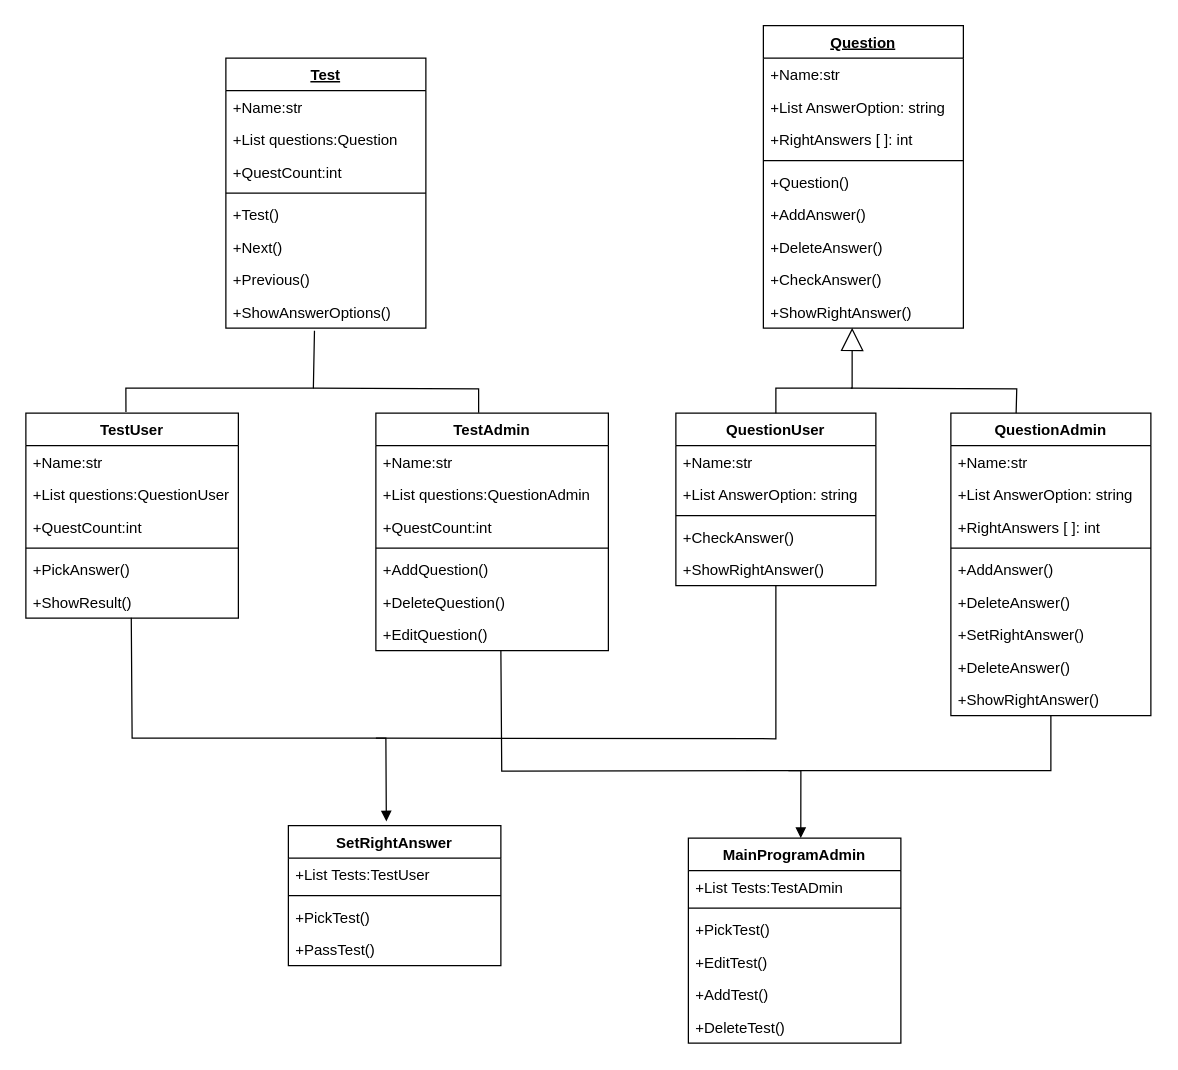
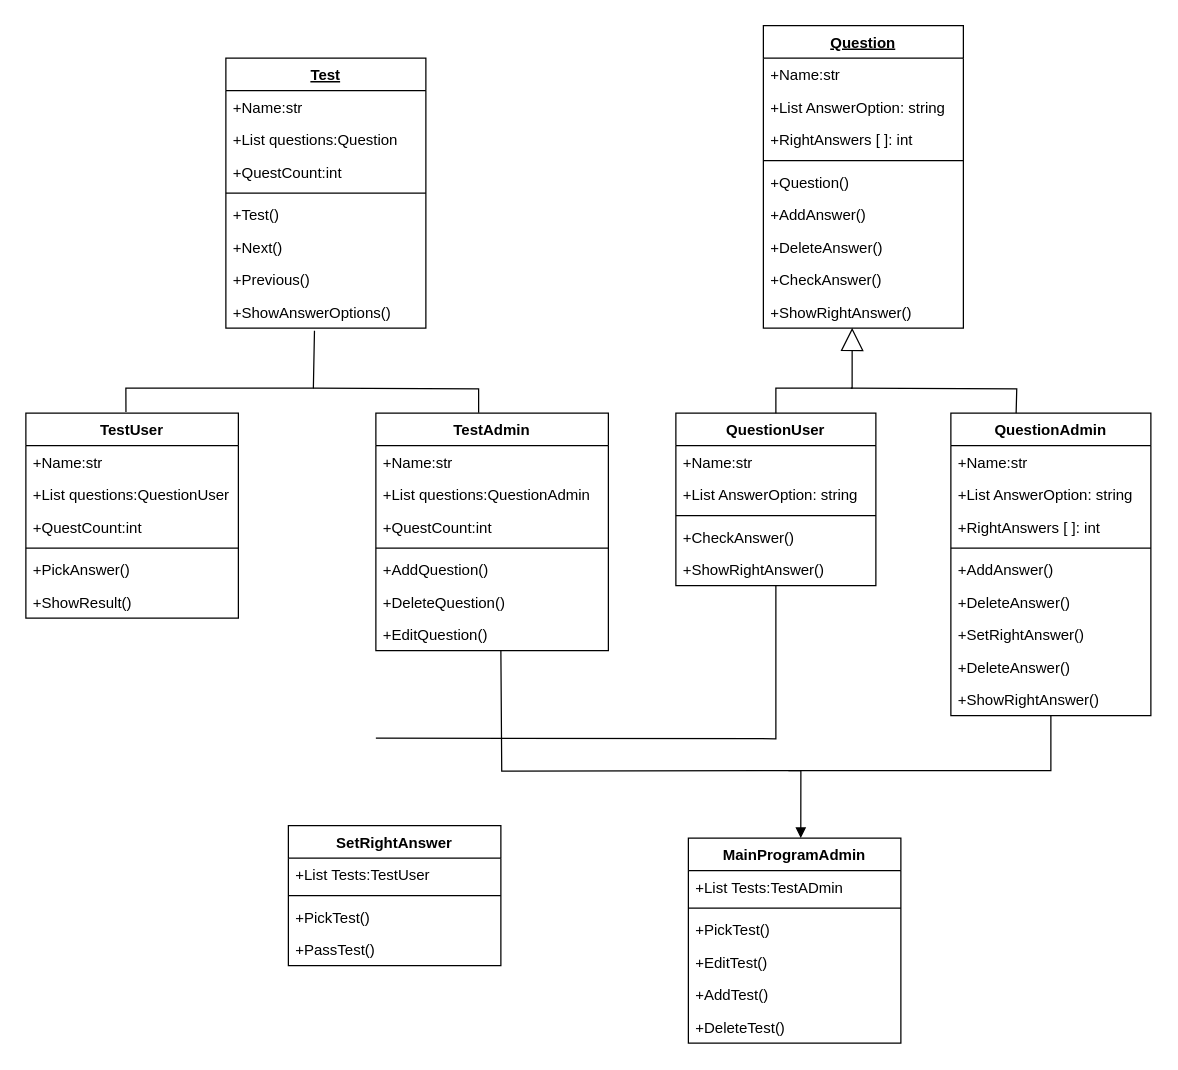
- <mxCell id="68" value="" style="html=1;verticalAlign=bottom;endArrow=block;rounded=0;exitX=0.496;exitY=0.987;exitDx=0;exitDy=0;exitPerimeter=0;entryX=0.461;entryY=-0.03;entryDx=0;entryDy=0;entryPerimeter=0;" edge="1" parent="1" source="27" target="52"><mxGeometry x="-1" y="-371" width="80" relative="1" as="geometry"><mxPoint x="130" y="580" as="sourcePoint" /><mxPoint x="210" y="580" as="targetPoint" /><Array as="points"><mxPoint x="105" y="590" /><mxPoint x="308" y="590" /></Array><mxPoint x="-370" y="-351" as="offset" /></mxGeometry></mxCell>
